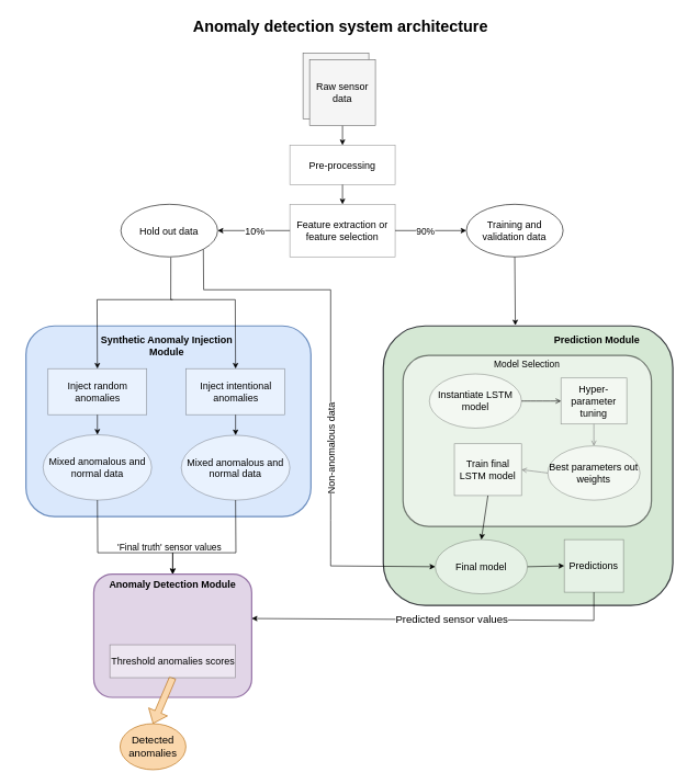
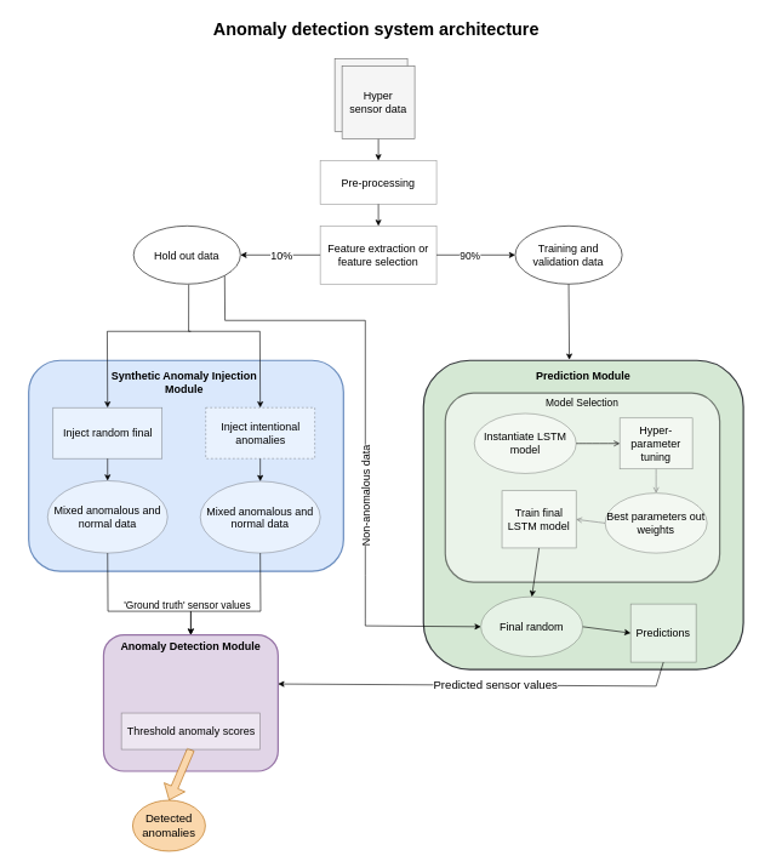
- <mxCell id="7" value="&lt;font style=&quot;font-size: 15px;&quot;&gt;Raw sensor data&lt;/font&gt;" style="text;html=1;strokeColor=none;fillColor=none;align=center;verticalAlign=middle;whiteSpace=wrap;rounded=0;" parent="1" vertex="1"><mxGeometry x="479" y="112.5" width="82" height="55" as="geometry" /></mxCell>
+ <mxCell id="7" value="&lt;font style=&quot;font-size: 15px;&quot;&gt;Hyper sensor data&lt;/font&gt;" style="text;html=1;strokeColor=none;fillColor=none;align=center;verticalAlign=middle;whiteSpace=wrap;rounded=0;" parent="1" vertex="1"><mxGeometry x="479" y="112.5" width="82" height="55" as="geometry" /></mxCell>
- <mxCell id="33" value="&lt;font style=&quot;font-size: 15px;&quot;&gt;&lt;b&gt;Prediction Module&lt;/b&gt;&lt;/font&gt;" style="text;strokeColor=none;fillColor=none;html=1;align=center;verticalAlign=middle;whiteSpace=wrap;rounded=0;shadow=0;glass=0;labelBackgroundColor=none;sketch=0;hachureGap=4;fontSize=13;opacity=10;" vertex="1" parent="1"><mxGeometry x="821" y="500" width="172" height="30" as="geometry" /></mxCell>
+ <mxCell id="33" value="&lt;font style=&quot;font-size: 15px;&quot;&gt;&lt;b&gt;Prediction Module&lt;/b&gt;&lt;/font&gt;" style="text;strokeColor=none;fillColor=none;html=1;align=center;verticalAlign=middle;whiteSpace=wrap;rounded=0;shadow=0;glass=0;labelBackgroundColor=none;sketch=0;hachureGap=4;fontSize=13;opacity=10;" vertex="1" parent="1"><mxGeometry x="716" y="500" width="172" height="30" as="geometry" /></mxCell>
- <mxCell id="15" value="Inject random anomalies" style="rounded=0;whiteSpace=wrap;html=1;shadow=0;glass=0;sketch=0;hachureGap=4;fontSize=15;opacity=40;" vertex="1" parent="1"><mxGeometry x="72.5" y="560" width="150" height="70" as="geometry" /></mxCell>
+ <mxCell id="15" value="Inject random final" style="rounded=0;whiteSpace=wrap;html=1;shadow=0;glass=0;sketch=0;hachureGap=4;fontSize=15;opacity=40;" vertex="1" parent="1"><mxGeometry x="72.5" y="560" width="150" height="70" as="geometry" /></mxCell>
- <mxCell id="18" value="Inject intentional anomalies" style="rounded=0;whiteSpace=wrap;html=1;shadow=0;glass=0;sketch=0;hachureGap=4;fontSize=15;opacity=40;" vertex="1" parent="1"><mxGeometry x="282.5" y="560" width="150" height="70" as="geometry" /></mxCell>
+ <mxCell id="18" value="Inject intentional anomalies" style="rounded=0;whiteSpace=wrap;html=1;shadow=0;glass=0;sketch=0;hachureGap=4;fontSize=15;opacity=40;dashed=1;" vertex="1" parent="1"><mxGeometry x="282.5" y="560" width="150" height="70" as="geometry" /></mxCell>
- <mxCell id="50" value="&lt;font style=&quot;font-size: 14px;&quot;&gt;'Final truth' sensor values&lt;/font&gt;" style="text;strokeColor=none;fillColor=none;html=1;align=center;verticalAlign=middle;whiteSpace=wrap;rounded=0;shadow=0;glass=0;labelBackgroundColor=none;sketch=0;hachureGap=4;fontSize=13;" vertex="1" parent="1"><mxGeometry x="166.5" y="817" width="180.5" height="30" as="geometry" /></mxCell>
+ <mxCell id="50" value="&lt;font style=&quot;font-size: 14px;&quot;&gt;'Ground truth' sensor values&lt;/font&gt;" style="text;strokeColor=none;fillColor=none;html=1;align=center;verticalAlign=middle;whiteSpace=wrap;rounded=0;shadow=0;glass=0;labelBackgroundColor=none;sketch=0;hachureGap=4;fontSize=13;" vertex="1" parent="1"><mxGeometry x="166.5" y="817" width="180.5" height="30" as="geometry" /></mxCell>
- <mxCell id="29" value="Predictions" style="rounded=0;whiteSpace=wrap;html=1;shadow=0;glass=0;sketch=0;hachureGap=4;fontSize=15;fillColor=#FFFFFF;gradientColor=none;opacity=40;" vertex="1" parent="1"><mxGeometry x="857" y="820" width="90" height="80" as="geometry" /></mxCell>
+ <mxCell id="29" value="Predictions" style="rounded=0;whiteSpace=wrap;html=1;shadow=0;glass=0;sketch=0;hachureGap=4;fontSize=15;fillColor=#FFFFFF;gradientColor=none;opacity=40;" vertex="1" parent="1"><mxGeometry x="867" y="830" width="90" height="80" as="geometry" /></mxCell>
- <mxCell id="12" value="Final model" style="ellipse;whiteSpace=wrap;html=1;rounded=1;shadow=0;glass=0;sketch=0;hachureGap=4;fontSize=15;direction=west;opacity=40;" vertex="1" parent="1"><mxGeometry x="661" y="820" width="140" height="82.5" as="geometry" /></mxCell>
+ <mxCell id="12" value="Final random" style="ellipse;whiteSpace=wrap;html=1;rounded=1;shadow=0;glass=0;sketch=0;hachureGap=4;fontSize=15;direction=west;opacity=40;" vertex="1" parent="1"><mxGeometry x="661" y="820" width="140" height="82.5" as="geometry" /></mxCell>
- <mxCell id="48" value="Threshold anomalies scores" style="rounded=0;whiteSpace=wrap;html=1;shadow=0;glass=0;sketch=0;hachureGap=4;fontSize=15;opacity=40;" vertex="1" parent="1"><mxGeometry x="166.5" y="980" width="191" height="50" as="geometry" /></mxCell>
+ <mxCell id="48" value="Threshold anomaly scores" style="rounded=0;whiteSpace=wrap;html=1;shadow=0;glass=0;sketch=0;hachureGap=4;fontSize=15;opacity=40;" vertex="1" parent="1"><mxGeometry x="166.5" y="980" width="191" height="50" as="geometry" /></mxCell>
